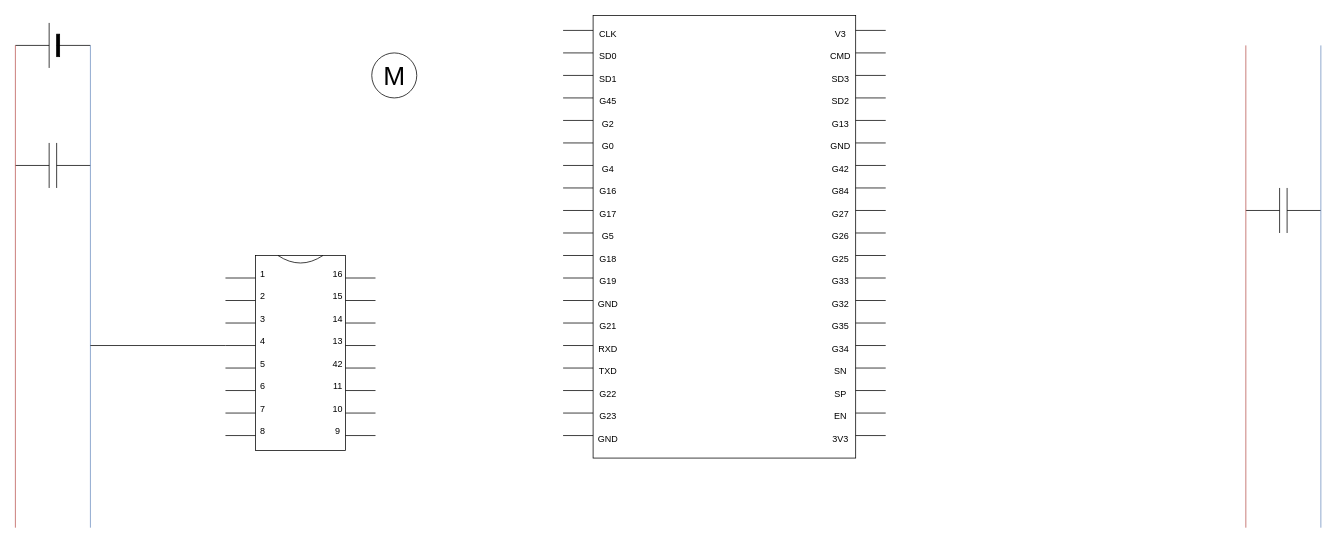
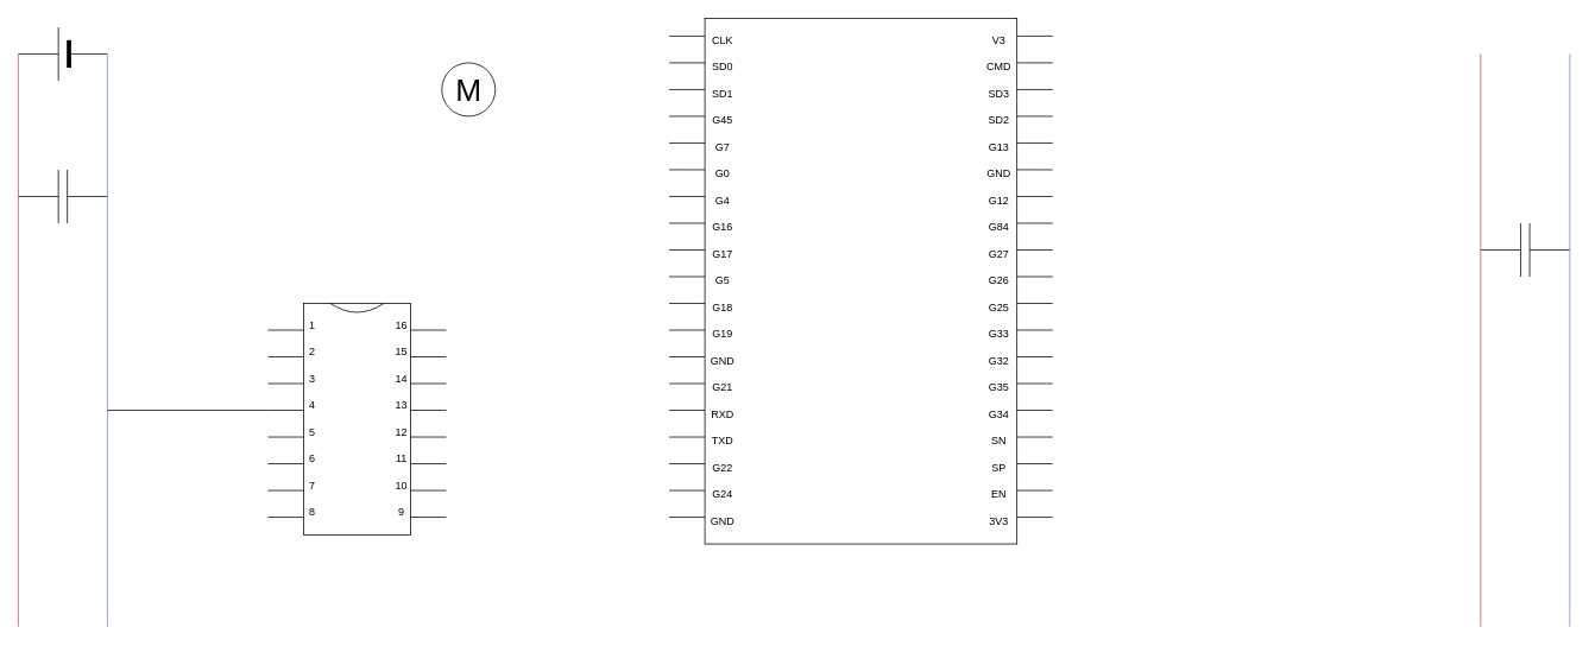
- <mxCell id="12" value="G2" style="text;html=1;strokeColor=none;fillColor=none;align=center;verticalAlign=middle;whiteSpace=wrap;rounded=0;" vertex="1" parent="6"><mxGeometry x="30.0" y="130" width="60" height="30" as="geometry" /></mxCell>
+ <mxCell id="12" value="G7" style="text;html=1;strokeColor=none;fillColor=none;align=center;verticalAlign=middle;whiteSpace=wrap;rounded=0;" vertex="1" parent="6"><mxGeometry x="30.0" y="130" width="60" height="30" as="geometry" /></mxCell>
- <mxCell id="33" value="G42" style="text;html=1;strokeColor=none;fillColor=none;align=center;verticalAlign=middle;whiteSpace=wrap;rounded=0;" vertex="1" parent="6"><mxGeometry x="340.0" y="190" width="60" height="30" as="geometry" /></mxCell>
+ <mxCell id="33" value="G12" style="text;html=1;strokeColor=none;fillColor=none;align=center;verticalAlign=middle;whiteSpace=wrap;rounded=0;" vertex="1" parent="6"><mxGeometry x="340.0" y="190" width="60" height="30" as="geometry" /></mxCell>
- <mxCell id="111" value="42" style="text;html=1;strokeColor=none;fillColor=none;align=center;verticalAlign=middle;whiteSpace=wrap;rounded=0;" vertex="1" parent="1"><mxGeometry x="420" y="470" width="60" height="30" as="geometry" /></mxCell>
+ <mxCell id="111" value="12" style="text;html=1;strokeColor=none;fillColor=none;align=center;verticalAlign=middle;whiteSpace=wrap;rounded=0;" vertex="1" parent="1"><mxGeometry x="420" y="470" width="60" height="30" as="geometry" /></mxCell>
- <mxCell id="24" value="G23" style="text;html=1;strokeColor=none;fillColor=none;align=center;verticalAlign=middle;whiteSpace=wrap;rounded=0;" vertex="1" parent="6"><mxGeometry x="30.0" y="520" width="60" height="30" as="geometry" /></mxCell>
+ <mxCell id="24" value="G24" style="text;html=1;strokeColor=none;fillColor=none;align=center;verticalAlign=middle;whiteSpace=wrap;rounded=0;" vertex="1" parent="6"><mxGeometry x="30.0" y="520" width="60" height="30" as="geometry" /></mxCell>
